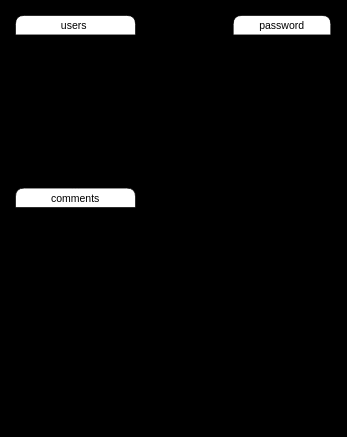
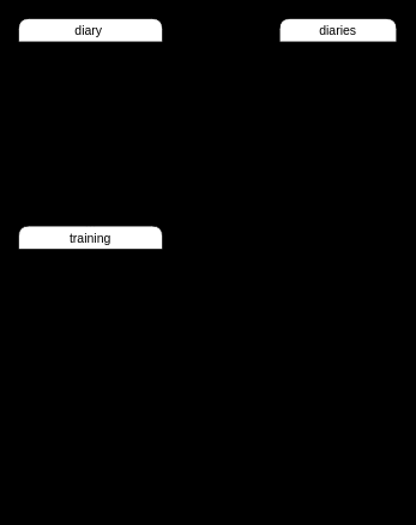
- <mxCell id="2" value="users " style="swimlane;fontStyle=0;childLayout=stackLayout;horizontal=1;startSize=26;horizontalStack=0;resizeParent=1;resizeParentMax=0;resizeLast=0;collapsible=1;marginBottom=0;align=center;fontSize=14;rounded=1;" parent="1" vertex="1"><mxGeometry x="20" y="20" width="160" height="150" as="geometry"><mxRectangle x="30" y="20" width="73" height="29" as="alternateBounds" /></mxGeometry></mxCell>
+ <mxCell id="2" value="diary " style="swimlane;fontStyle=0;childLayout=stackLayout;horizontal=1;startSize=26;horizontalStack=0;resizeParent=1;resizeParentMax=0;resizeLast=0;collapsible=1;marginBottom=0;align=center;fontSize=14;rounded=1;" parent="1" vertex="1"><mxGeometry x="20" y="20" width="160" height="150" as="geometry"><mxRectangle x="30" y="20" width="73" height="29" as="alternateBounds" /></mxGeometry></mxCell>
- <mxCell id="5" value="password" style="swimlane;fontStyle=0;childLayout=stackLayout;horizontal=1;startSize=26;horizontalStack=0;resizeParent=1;resizeParentMax=0;resizeLast=0;collapsible=1;marginBottom=0;align=center;fontSize=14;rounded=1;" parent="1" vertex="1"><mxGeometry x="310" y="20" width="130" height="540" as="geometry" /></mxCell>
+ <mxCell id="5" value="diaries" style="swimlane;fontStyle=0;childLayout=stackLayout;horizontal=1;startSize=26;horizontalStack=0;resizeParent=1;resizeParentMax=0;resizeLast=0;collapsible=1;marginBottom=0;align=center;fontSize=14;rounded=1;" parent="1" vertex="1"><mxGeometry x="310" y="20" width="130" height="540" as="geometry" /></mxCell>
- <mxCell id="10" value="comments" style="swimlane;fontStyle=0;childLayout=stackLayout;horizontal=1;startSize=26;horizontalStack=0;resizeParent=1;resizeParentMax=0;resizeLast=0;collapsible=1;marginBottom=0;align=center;fontSize=14;rounded=1;" vertex="1" parent="1"><mxGeometry x="20" y="250" width="160" height="56" as="geometry" /></mxCell>
+ <mxCell id="10" value="training" style="swimlane;fontStyle=0;childLayout=stackLayout;horizontal=1;startSize=26;horizontalStack=0;resizeParent=1;resizeParentMax=0;resizeLast=0;collapsible=1;marginBottom=0;align=center;fontSize=14;rounded=1;" vertex="1" parent="1"><mxGeometry x="20" y="250" width="160" height="56" as="geometry" /></mxCell>
